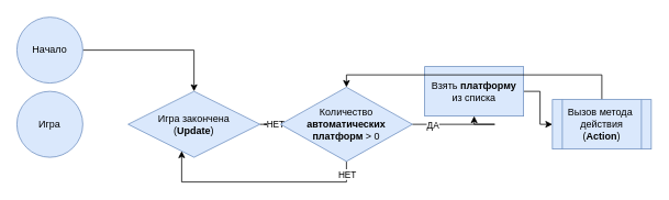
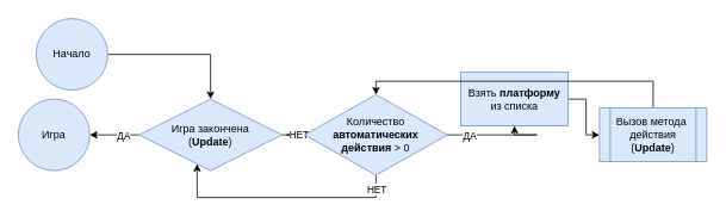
- <mxCell id="3" value="Начало" style="ellipse;whiteSpace=wrap;html=1;aspect=fixed;fillColor=#dae8fc;strokeColor=#6c8ebf;" parent="1" vertex="1"><mxGeometry x="20" y="20" width="80" height="80" as="geometry" /></mxCell>
+ <mxCell id="3" value="Начало" style="ellipse;whiteSpace=wrap;html=1;aspect=fixed;fillColor=#dae8fc;strokeColor=#6c8ebf;" parent="1" vertex="1"><mxGeometry x="40" y="20" width="80" height="80" as="geometry" /></mxCell>
+ <mxCell id="4" style="edgeStyle=orthogonalEdgeStyle;rounded=0;orthogonalLoop=1;jettySize=auto;html=1;" parent="1" source="8" target="9" edge="1"><mxGeometry relative="1" as="geometry"><Array as="points"><mxPoint x="110" y="150" /></Array></mxGeometry></mxCell>
+ <mxCell id="5" value="ДА" style="edgeLabel;html=1;align=center;verticalAlign=middle;resizable=0;points=[];" parent="4" vertex="1" connectable="0"><mxGeometry x="-0.176" y="-2" relative="1" as="geometry"><mxPoint x="5" y="2" as="offset" /></mxGeometry></mxCell>
- <mxCell id="14" value="Количество &lt;br&gt;&lt;b&gt;автоматических платформ&amp;nbsp;&lt;/b&gt;&amp;gt; 0" style="rhombus;whiteSpace=wrap;html=1;fillColor=#dae8fc;strokeColor=#6c8ebf;" parent="1" vertex="1"><mxGeometry x="340" y="105" width="160" height="90" as="geometry" /></mxCell>
+ <mxCell id="14" value="Количество &lt;br&gt;&lt;b&gt;автоматических действия&amp;nbsp;&lt;/b&gt;&amp;gt; 0" style="rhombus;whiteSpace=wrap;html=1;fillColor=#dae8fc;strokeColor=#6c8ebf;" parent="1" vertex="1"><mxGeometry x="340" y="105" width="160" height="90" as="geometry" /></mxCell>
- <mxCell id="18" value="Вызов метода&amp;nbsp;&lt;br&gt;действия&lt;br&gt;(&lt;b&gt;Action&lt;/b&gt;)" style="shape=process;whiteSpace=wrap;html=1;backgroundOutline=1;fillColor=#dae8fc;strokeColor=#6c8ebf;" parent="1" vertex="1"><mxGeometry x="670" y="120" width="120" height="60" as="geometry" /></mxCell>
+ <mxCell id="18" value="Вызов метода&amp;nbsp;&lt;br&gt;действия&lt;br&gt;(&lt;b&gt;Update&lt;/b&gt;)" style="shape=process;whiteSpace=wrap;html=1;backgroundOutline=1;fillColor=#dae8fc;strokeColor=#6c8ebf;" parent="1" vertex="1"><mxGeometry x="670" y="120" width="120" height="60" as="geometry" /></mxCell>
